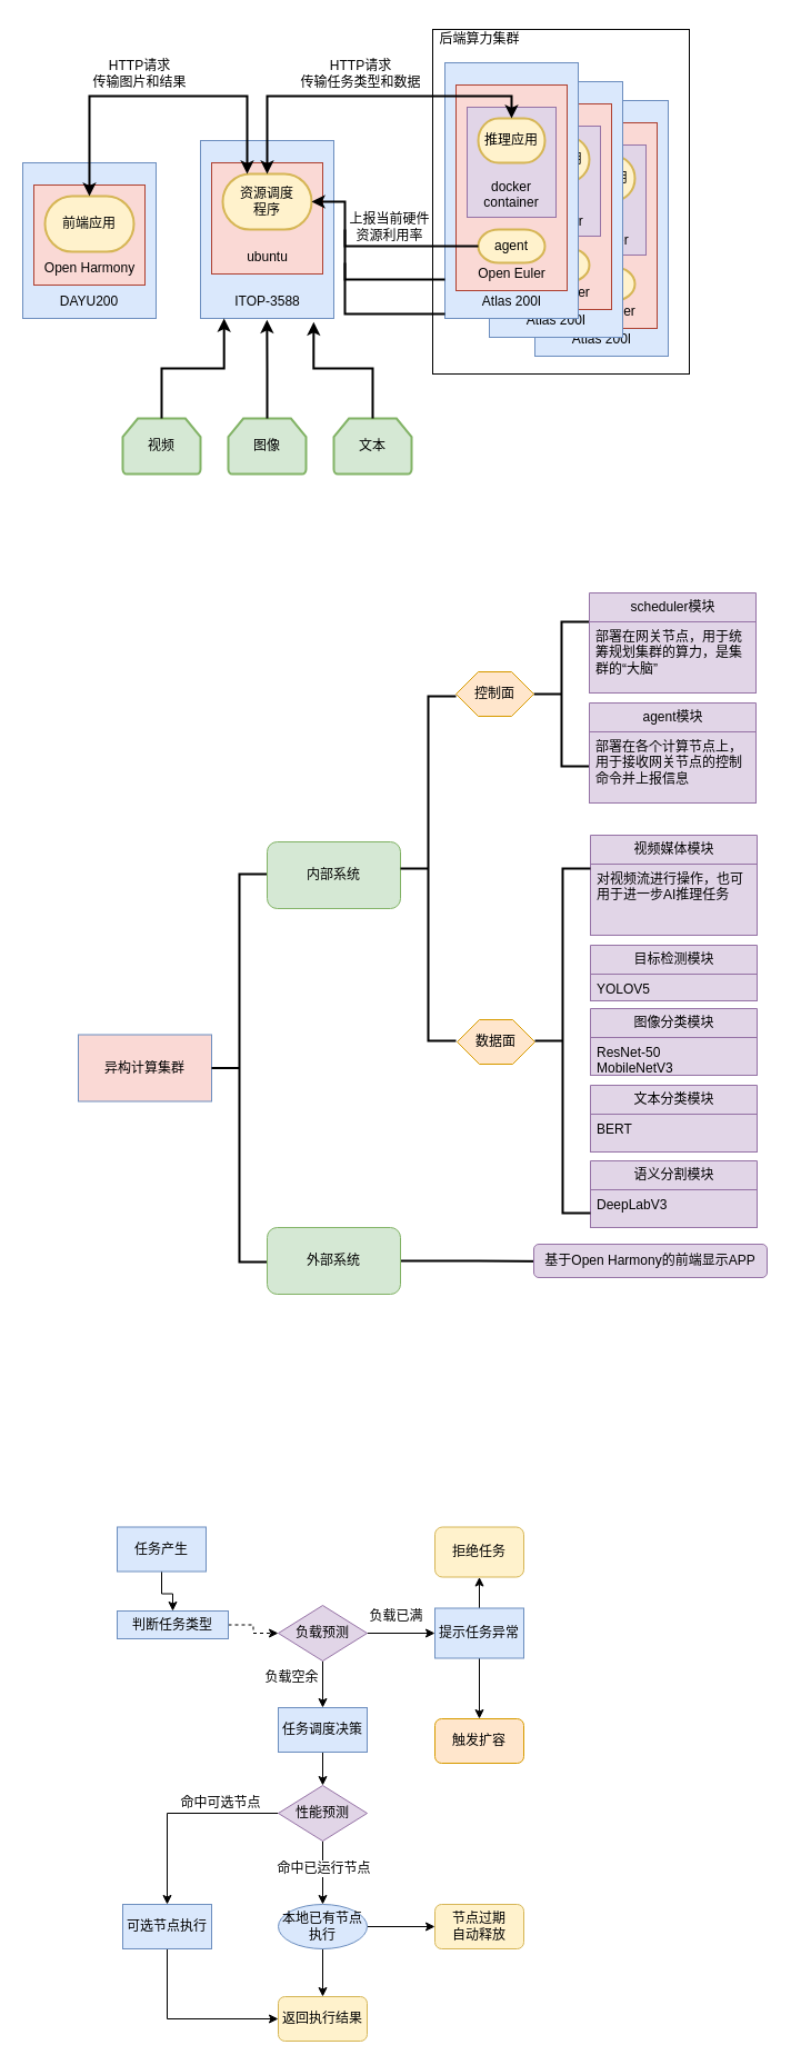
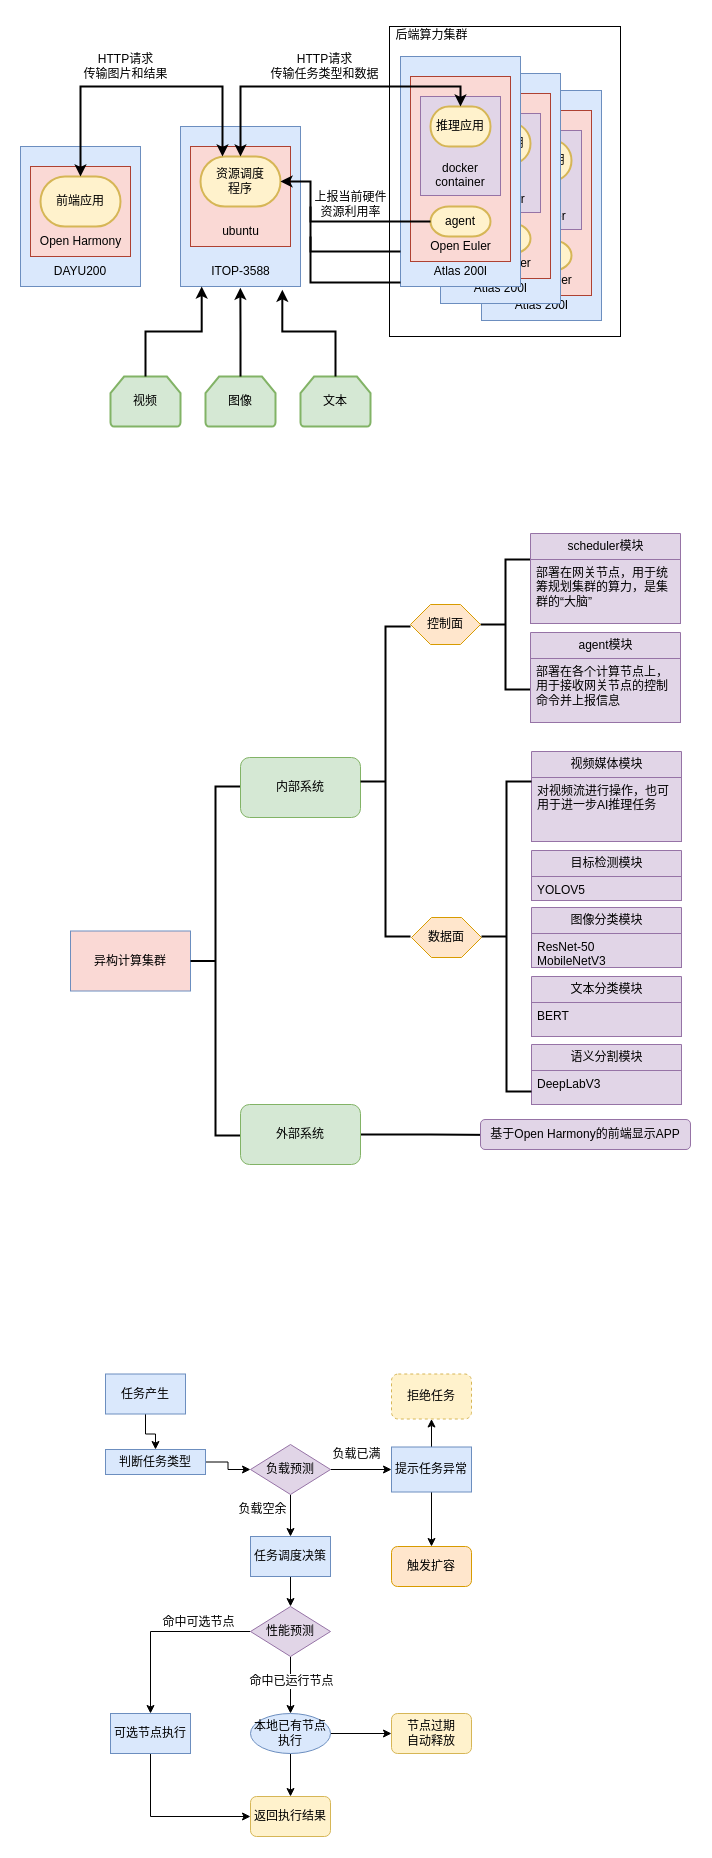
- <mxCell id="94" value="拒绝任务" style="whiteSpace=wrap;html=1;fillColor=#fff2cc;strokeColor=#d6b656;rounded=1;" vertex="1" parent="1"><mxGeometry x="391" y="1373.5" width="80" height="45" as="geometry" /></mxCell>
+ <mxCell id="94" value="拒绝任务" style="whiteSpace=wrap;html=1;fillColor=#fff2cc;strokeColor=#d6b656;rounded=1;dashed=1;" vertex="1" parent="1"><mxGeometry x="391" y="1373.5" width="80" height="45" as="geometry" /></mxCell>
- <mxCell id="81" value="" style="edgeStyle=orthogonalEdgeStyle;rounded=0;orthogonalLoop=1;jettySize=auto;html=1;dashed=1;" edge="1" parent="1" source="82" target="85"><mxGeometry relative="1" as="geometry" /></mxCell>
+ <mxCell id="81" value="" style="edgeStyle=orthogonalEdgeStyle;rounded=0;orthogonalLoop=1;jettySize=auto;html=1;" edge="1" parent="1" source="82" target="85"><mxGeometry relative="1" as="geometry" /></mxCell>
